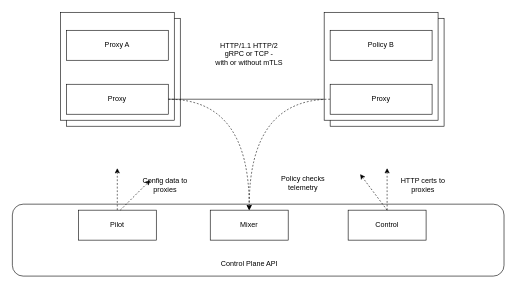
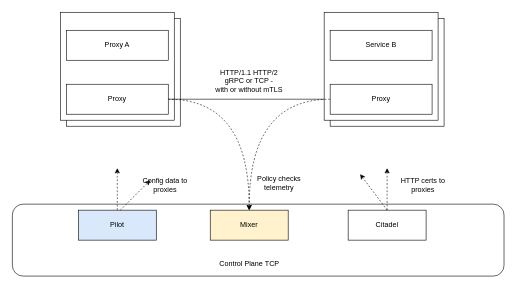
- <mxCell id="11" value="Policy B" style="rounded=0;whiteSpace=wrap;html=1;" vertex="1" parent="1"><mxGeometry x="550" y="50" width="170" height="50" as="geometry" /></mxCell>
+ <mxCell id="11" value="Service B" style="rounded=0;whiteSpace=wrap;html=1;" vertex="1" parent="1"><mxGeometry x="550" y="50" width="170" height="50" as="geometry" /></mxCell>
- <mxCell id="14" value="HTTP/1.1 HTTP/2&lt;br&gt;gRPC or TCP -&lt;br&gt;with or without mTLS" style="text;html=1;strokeColor=none;fillColor=none;align=center;verticalAlign=middle;whiteSpace=wrap;rounded=0;" vertex="1" parent="1"><mxGeometry x="340" y="65" width="150" height="50" as="geometry" /></mxCell>
+ <mxCell id="14" value="HTTP/1.1 HTTP/2&lt;br&gt;gRPC or TCP -&lt;br&gt;with or without mTLS" style="text;html=1;strokeColor=none;fillColor=none;align=center;verticalAlign=middle;whiteSpace=wrap;rounded=0;" vertex="1" parent="1"><mxGeometry x="340" y="110" width="150" height="50" as="geometry" /></mxCell>
- <mxCell id="20" value="Policy checks&lt;br&gt;telemetry" style="text;html=1;strokeColor=none;fillColor=none;align=center;verticalAlign=middle;whiteSpace=wrap;rounded=0;" vertex="1" parent="1"><mxGeometry x="430" y="280" width="150" height="50" as="geometry" /></mxCell>
+ <mxCell id="20" value="Policy checks&lt;br&gt;telemetry" style="text;html=1;strokeColor=none;fillColor=none;align=center;verticalAlign=middle;whiteSpace=wrap;rounded=0;" vertex="1" parent="1"><mxGeometry x="390" y="280" width="150" height="50" as="geometry" /></mxCell>
- <mxCell id="19" value="Pilot" style="rounded=0;whiteSpace=wrap;html=1;" vertex="1" parent="1"><mxGeometry x="130" y="350" width="130" height="50" as="geometry" /></mxCell>
+ <mxCell id="19" value="Pilot" style="rounded=0;whiteSpace=wrap;html=1;fillColor=#dae8fc;" vertex="1" parent="1"><mxGeometry x="130" y="350" width="130" height="50" as="geometry" /></mxCell>
- <mxCell id="15" value="Mixer" style="rounded=0;whiteSpace=wrap;html=1;" vertex="1" parent="1"><mxGeometry x="350" y="350" width="130" height="50" as="geometry" /></mxCell>
+ <mxCell id="15" value="Mixer" style="rounded=0;whiteSpace=wrap;html=1;fillColor=#fff2cc;" vertex="1" parent="1"><mxGeometry x="350" y="350" width="130" height="50" as="geometry" /></mxCell>
- <mxCell id="17" value="Control" style="rounded=0;whiteSpace=wrap;html=1;" vertex="1" parent="1"><mxGeometry x="580" y="350" width="130" height="50" as="geometry" /></mxCell>
+ <mxCell id="17" value="Citadel" style="rounded=0;whiteSpace=wrap;html=1;" vertex="1" parent="1"><mxGeometry x="580" y="350" width="130" height="50" as="geometry" /></mxCell>
- <mxCell id="25" value="Control Plane API" style="text;html=1;strokeColor=none;fillColor=none;align=center;verticalAlign=middle;whiteSpace=wrap;rounded=0;" vertex="1" parent="1"><mxGeometry x="332.5" y="430" width="165" height="20" as="geometry" /></mxCell>
+ <mxCell id="25" value="Control Plane TCP" style="text;html=1;strokeColor=none;fillColor=none;align=center;verticalAlign=middle;whiteSpace=wrap;rounded=0;" vertex="1" parent="1"><mxGeometry x="332.5" y="430" width="165" height="20" as="geometry" /></mxCell>
